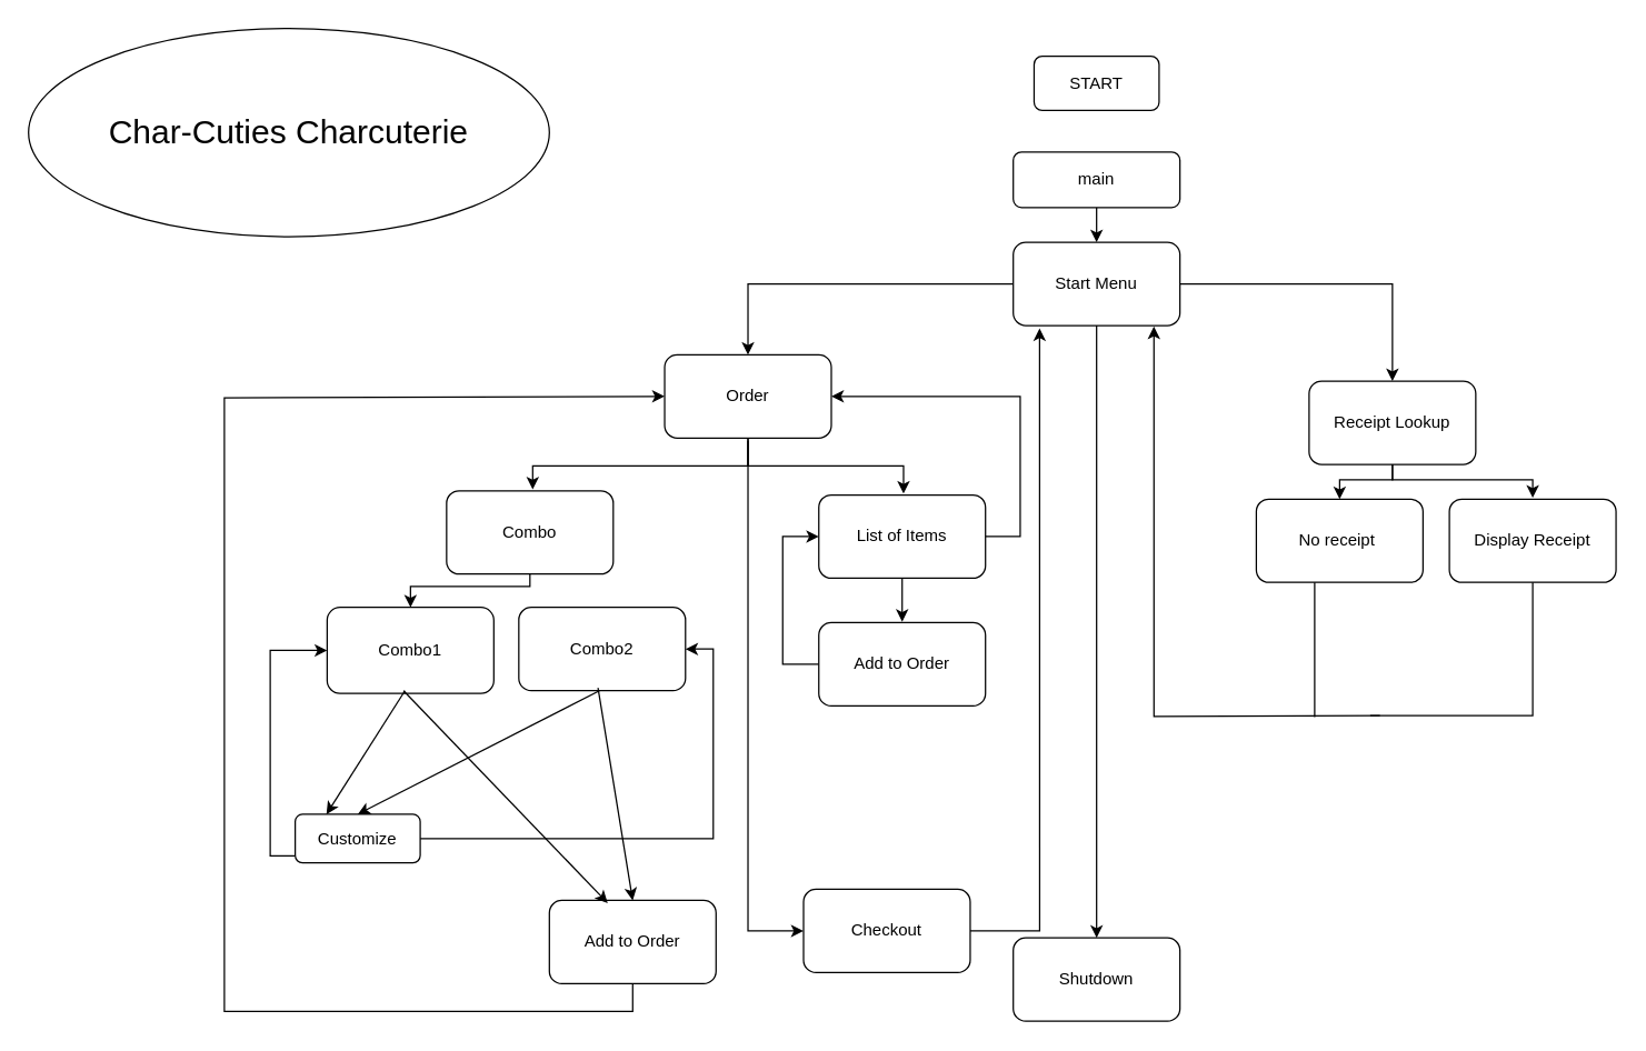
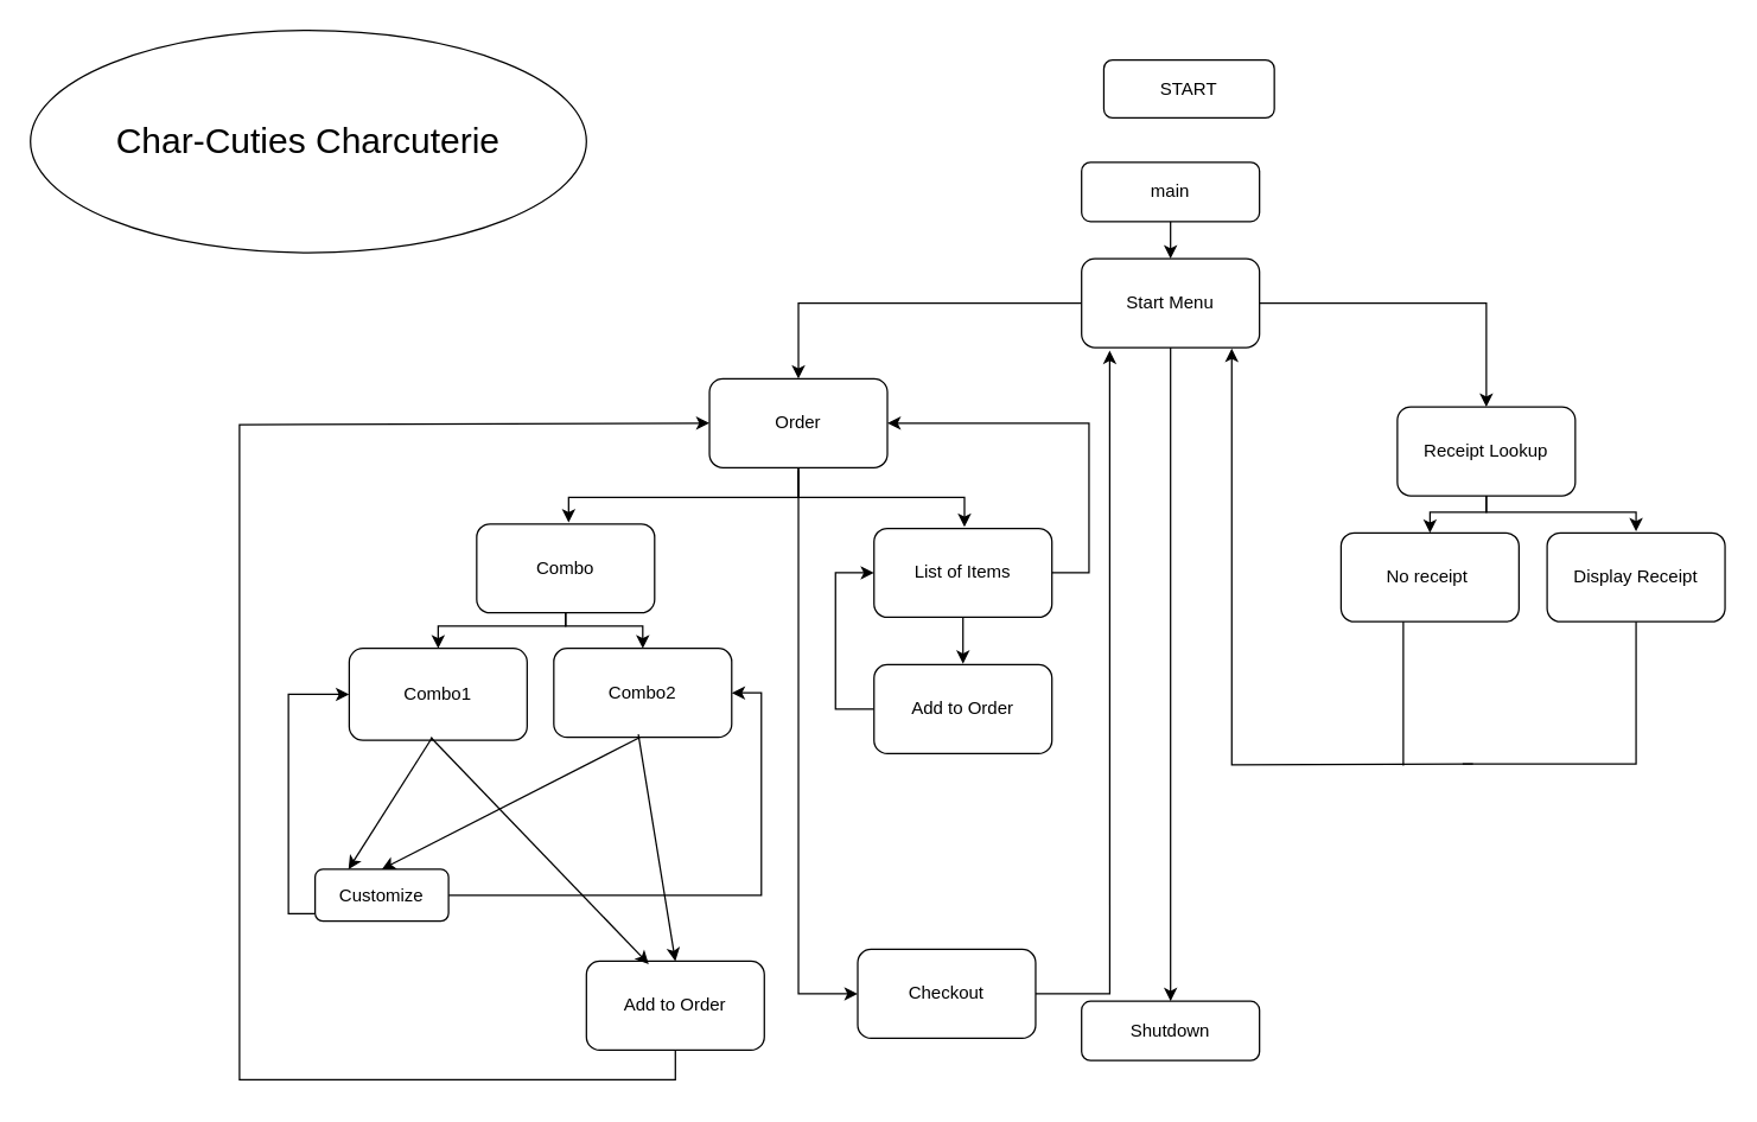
- <mxCell id="41" value="START" style="rounded=1;whiteSpace=wrap;html=1;" parent="1" vertex="1"><mxGeometry x="744" y="40" width="90" height="39" as="geometry" /></mxCell>
+ <mxCell id="41" value="START" style="rounded=1;whiteSpace=wrap;html=1;" parent="1" vertex="1"><mxGeometry x="744" y="40" width="115" height="39" as="geometry" /></mxCell>
+ <mxCell id="16" style="edgeStyle=orthogonalEdgeStyle;rounded=0;orthogonalLoop=1;jettySize=auto;html=1;exitX=0.5;exitY=1;exitDx=0;exitDy=0;endArrow=classic;endFill=1;" parent="1" source="17" target="29" edge="1"><mxGeometry relative="1" as="geometry"><Array as="points"><mxPoint x="381" y="422" /><mxPoint x="433" y="422" /></Array></mxGeometry></mxCell>
- <mxCell id="42" value="Shutdown" style="whiteSpace=wrap;html=1;rounded=1;glass=0;strokeWidth=1;shadow=0;" parent="1" vertex="1"><mxGeometry x="729" y="675" width="120" height="60" as="geometry" /></mxCell>
+ <mxCell id="42" value="Shutdown" style="whiteSpace=wrap;html=1;rounded=1;glass=0;strokeWidth=1;shadow=0;" parent="1" vertex="1"><mxGeometry x="729" y="675" width="120" height="40" as="geometry" /></mxCell>
